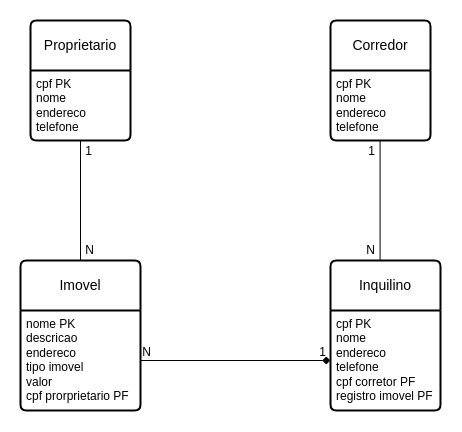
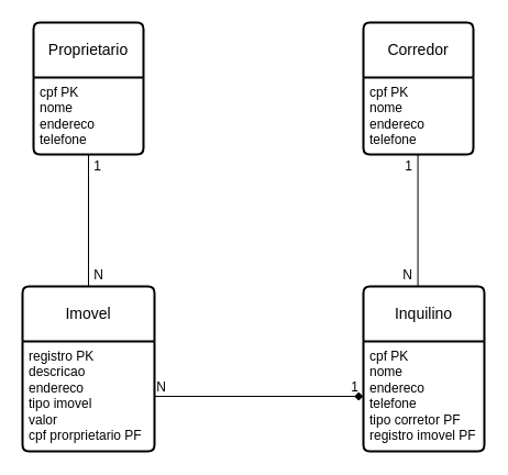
- <mxCell id="7" value="nome PK&lt;br&gt;descricao&lt;br&gt;endereco&amp;nbsp;&lt;br&gt;tipo imovel&lt;br&gt;valor&lt;br&gt;cpf prorprietario PF" style="align=left;strokeColor=none;fillColor=none;spacingLeft=4;fontSize=12;verticalAlign=top;resizable=0;rotatable=0;part=1;html=1;" vertex="1" parent="6"><mxGeometry y="50" width="120" height="100" as="geometry" /></mxCell>
+ <mxCell id="7" value="registro PK&lt;br&gt;descricao&lt;br&gt;endereco&amp;nbsp;&lt;br&gt;tipo imovel&lt;br&gt;valor&lt;br&gt;cpf prorprietario PF" style="align=left;strokeColor=none;fillColor=none;spacingLeft=4;fontSize=12;verticalAlign=top;resizable=0;rotatable=0;part=1;html=1;" vertex="1" parent="6"><mxGeometry y="50" width="120" height="100" as="geometry" /></mxCell>
- <mxCell id="9" value="cpf PK&lt;br&gt;nome&lt;br&gt;endereco&lt;br&gt;telefone&lt;br&gt;cpf corretor PF&lt;br&gt;registro imovel PF" style="align=left;strokeColor=none;fillColor=none;spacingLeft=4;fontSize=12;verticalAlign=top;resizable=0;rotatable=0;part=1;html=1;" vertex="1" parent="8"><mxGeometry y="50" width="110" height="100" as="geometry" /></mxCell>
+ <mxCell id="9" value="cpf PK&lt;br&gt;nome&lt;br&gt;endereco&lt;br&gt;telefone&lt;br&gt;tipo corretor PF&lt;br&gt;registro imovel PF" style="align=left;strokeColor=none;fillColor=none;spacingLeft=4;fontSize=12;verticalAlign=top;resizable=0;rotatable=0;part=1;html=1;" vertex="1" parent="8"><mxGeometry y="50" width="110" height="100" as="geometry" /></mxCell>
